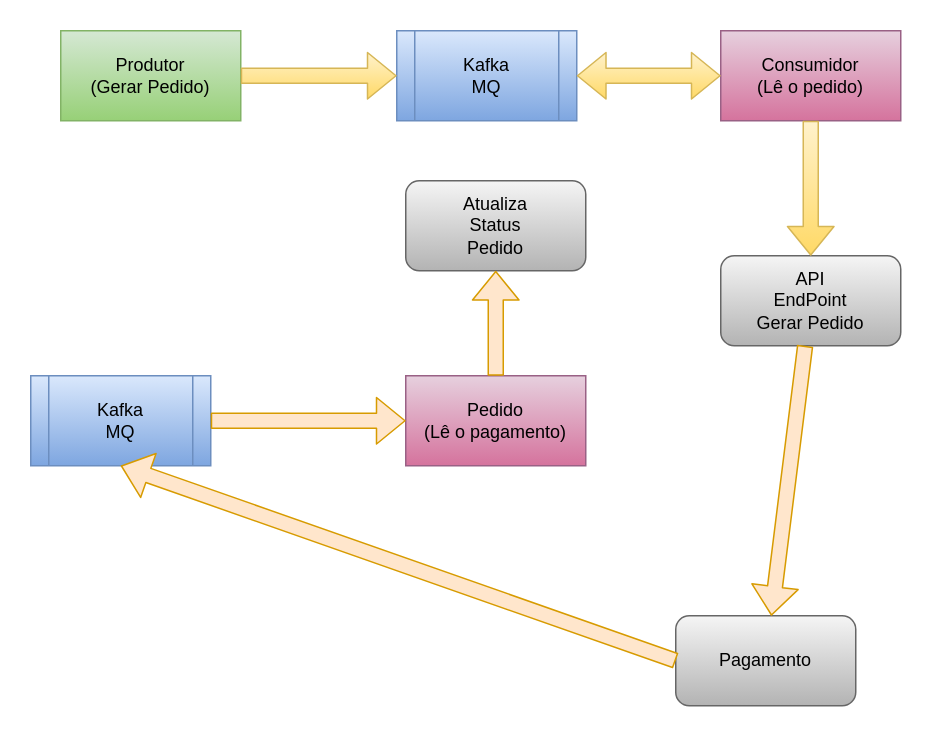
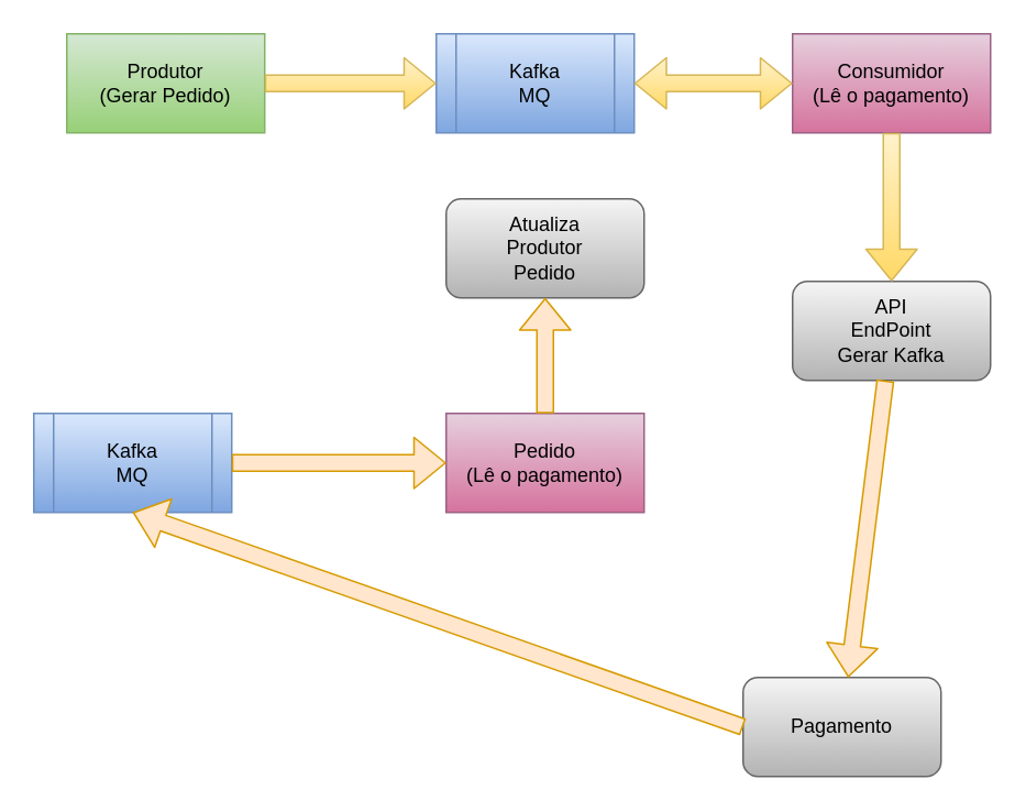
- <mxCell id="5" value="Consumidor&lt;br&gt;(Lê o pedido)" style="rounded=0;whiteSpace=wrap;html=1;gradientColor=#d5739d;fillColor=#e6d0de;strokeColor=#996185;" parent="1" vertex="1"><mxGeometry x="480" y="20" width="120" height="60" as="geometry" /></mxCell>
+ <mxCell id="5" value="Consumidor&lt;br&gt;(Lê o pagamento)" style="rounded=0;whiteSpace=wrap;html=1;gradientColor=#d5739d;fillColor=#e6d0de;strokeColor=#996185;" parent="1" vertex="1"><mxGeometry x="480" y="20" width="120" height="60" as="geometry" /></mxCell>
- <mxCell id="15" value="Atualiza&lt;br&gt;Status&lt;br&gt;Pedido" style="rounded=1;whiteSpace=wrap;html=1;gradientColor=#b3b3b3;fillColor=#f5f5f5;strokeColor=#666666;" vertex="1" parent="1"><mxGeometry x="270" y="120" width="120" height="60" as="geometry" /></mxCell>
+ <mxCell id="15" value="Atualiza&lt;br&gt;Produtor&lt;br&gt;Pedido" style="rounded=1;whiteSpace=wrap;html=1;gradientColor=#b3b3b3;fillColor=#f5f5f5;strokeColor=#666666;" vertex="1" parent="1"><mxGeometry x="270" y="120" width="120" height="60" as="geometry" /></mxCell>
- <mxCell id="7" value="API&lt;br&gt;EndPoint&lt;br&gt;Gerar Pedido" style="rounded=1;whiteSpace=wrap;html=1;gradientColor=#b3b3b3;fillColor=#f5f5f5;strokeColor=#666666;" parent="1" vertex="1"><mxGeometry x="480" y="170" width="120" height="60" as="geometry" /></mxCell>
+ <mxCell id="7" value="API&lt;br&gt;EndPoint&lt;br&gt;Gerar Kafka" style="rounded=1;whiteSpace=wrap;html=1;gradientColor=#b3b3b3;fillColor=#f5f5f5;strokeColor=#666666;" parent="1" vertex="1"><mxGeometry x="480" y="170" width="120" height="60" as="geometry" /></mxCell>
